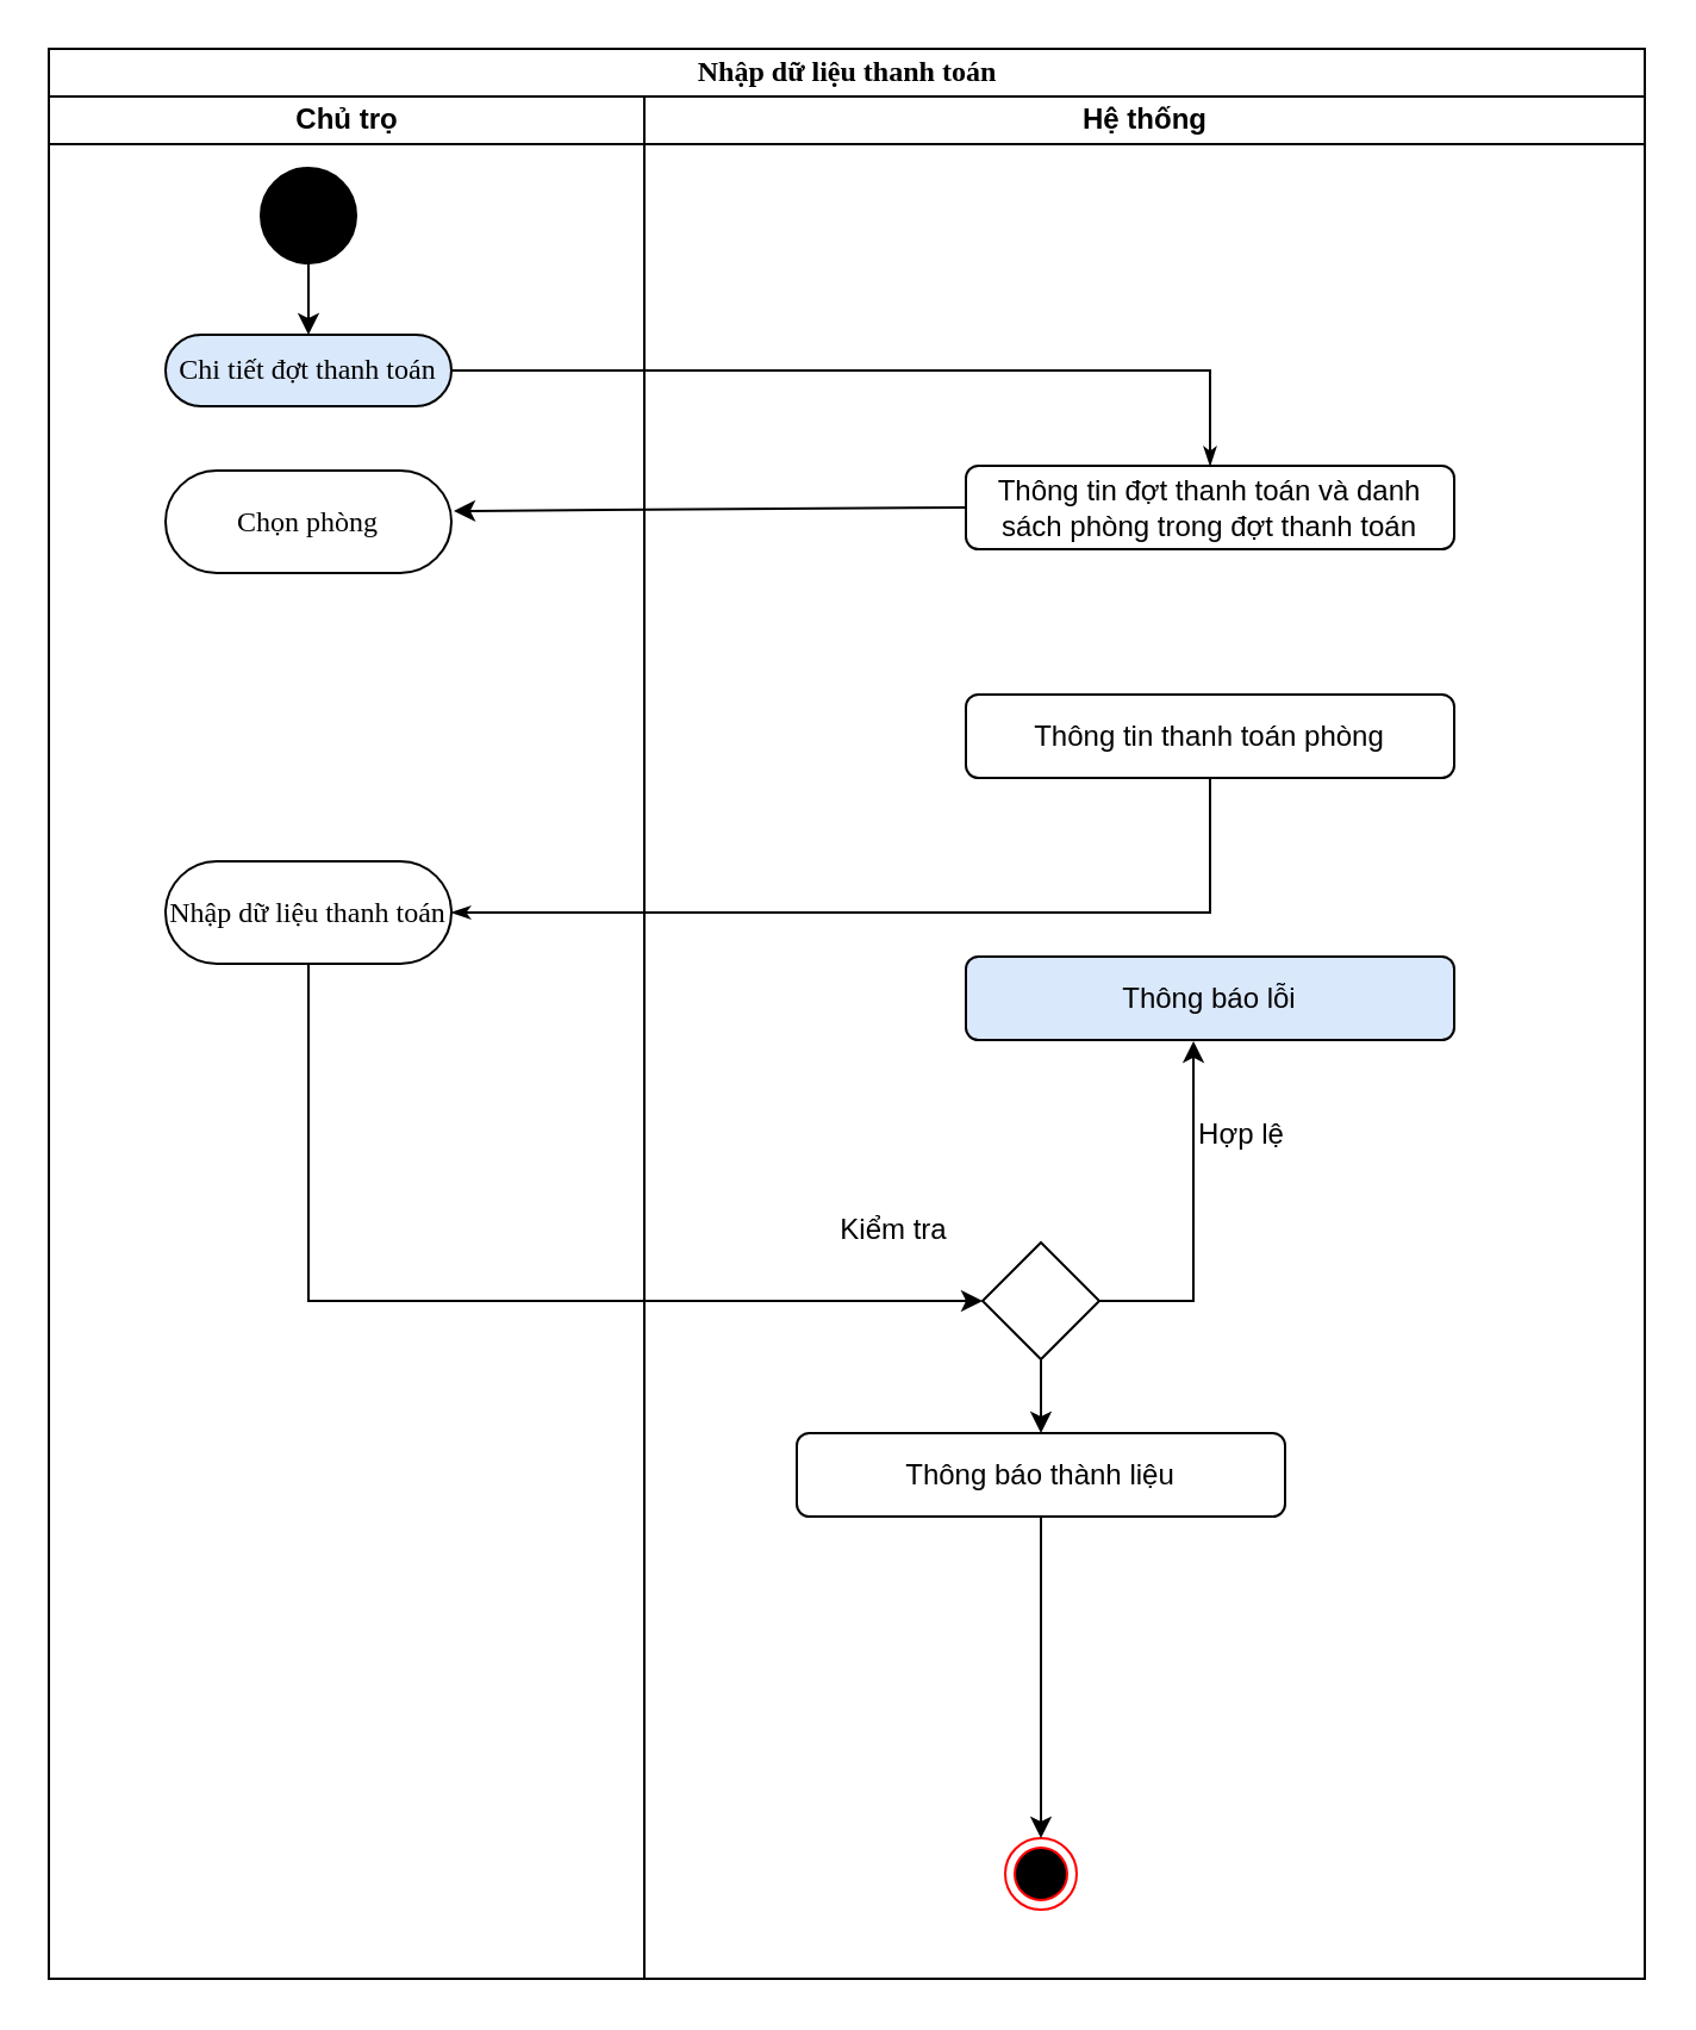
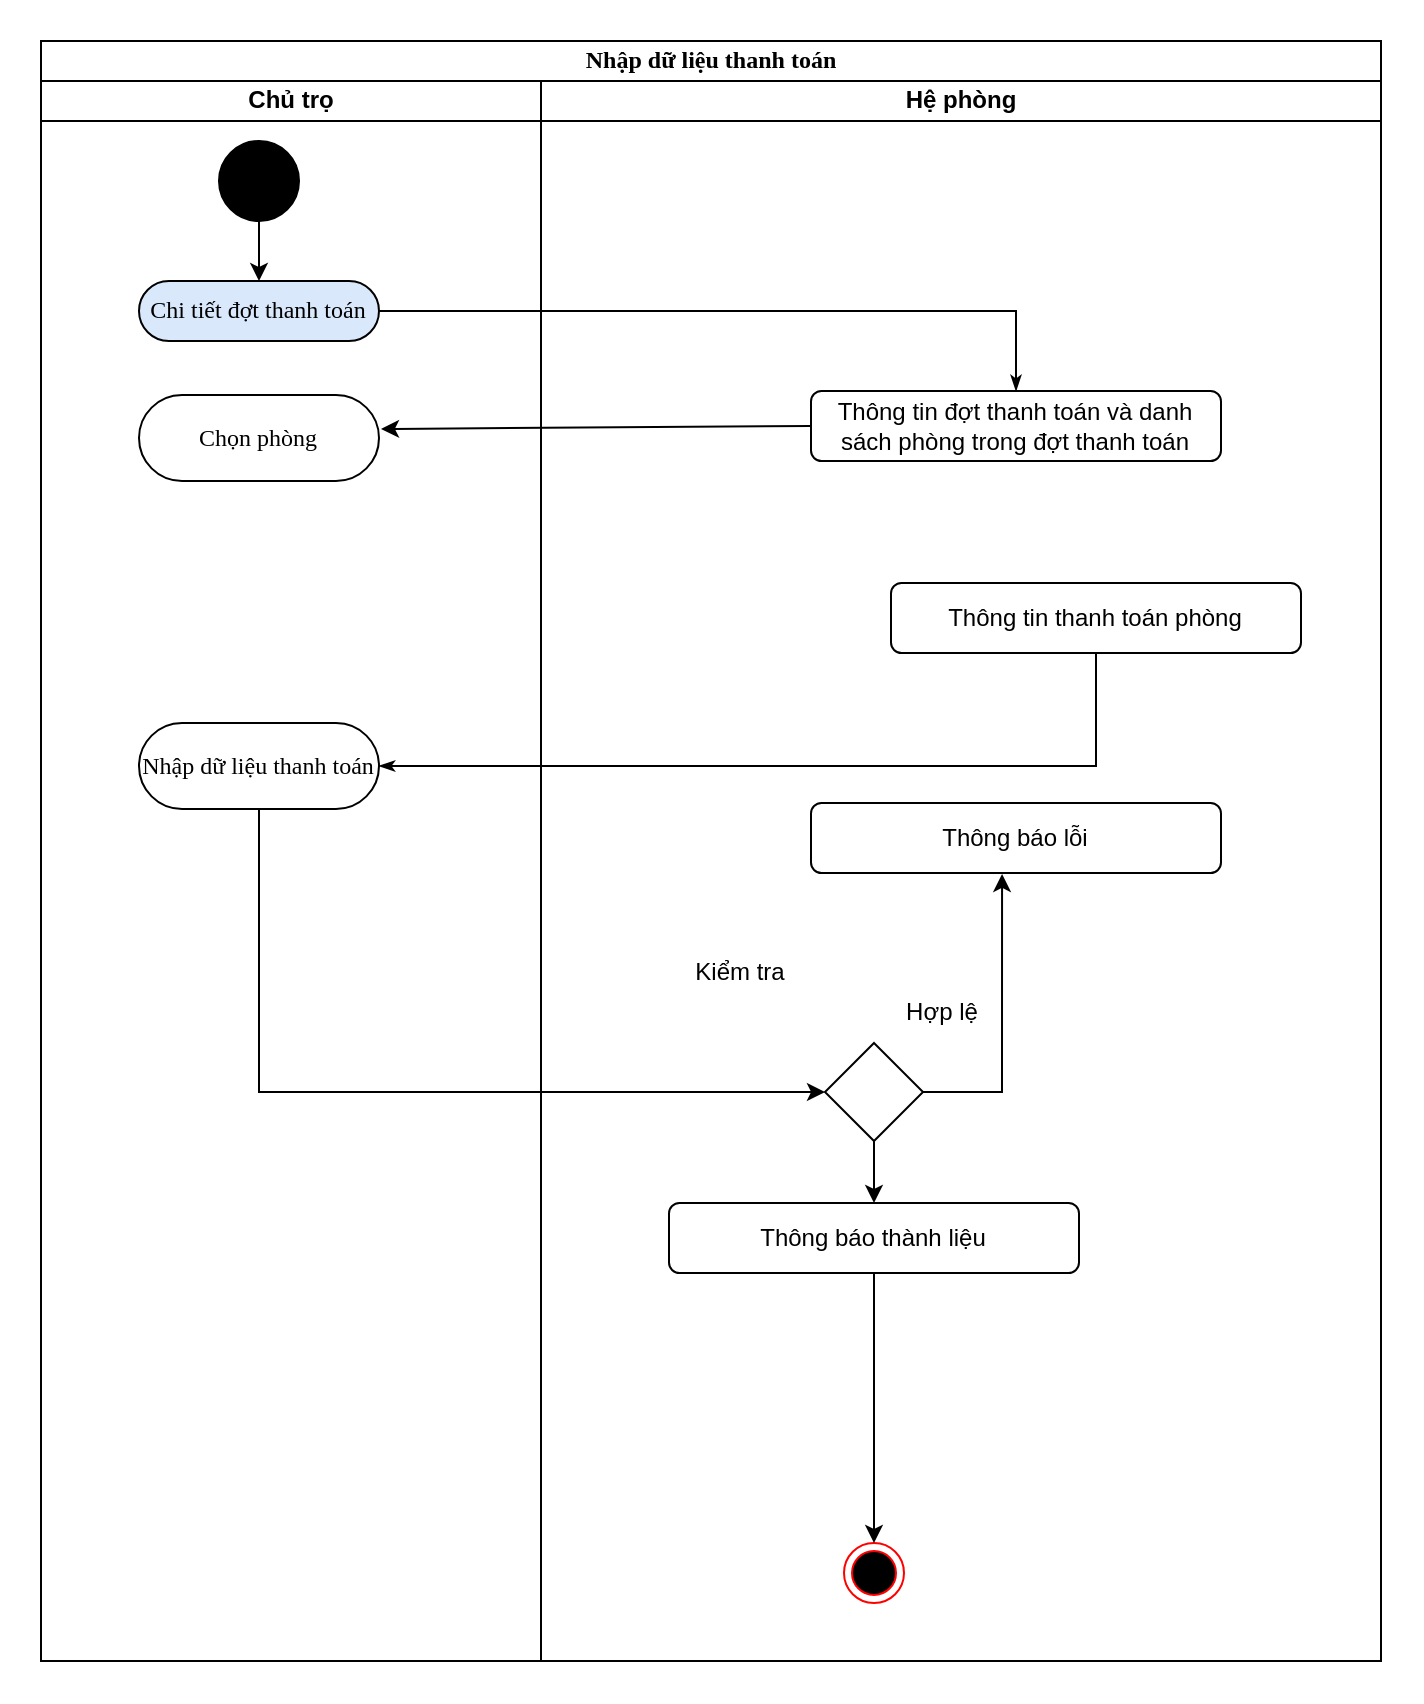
- <mxCell id="12" value="Hệ thống" style="swimlane;html=1;startSize=20;" parent="2" vertex="1"><mxGeometry x="250" y="20" width="420" height="790" as="geometry" /></mxCell>
+ <mxCell id="12" value="Hệ phòng" style="swimlane;html=1;startSize=20;" parent="2" vertex="1"><mxGeometry x="250" y="20" width="420" height="790" as="geometry" /></mxCell>
- <mxCell id="17" value="Thông tin thanh toán phòng" style="rounded=1;whiteSpace=wrap;html=1;" parent="12" vertex="1"><mxGeometry x="135" y="251" width="205" height="35" as="geometry" /></mxCell>
+ <mxCell id="17" value="Thông tin thanh toán phòng" style="rounded=1;whiteSpace=wrap;html=1;" parent="12" vertex="1"><mxGeometry x="175" y="251" width="205" height="35" as="geometry" /></mxCell>
- <mxCell id="22" value="Thông báo lỗi" style="rounded=1;whiteSpace=wrap;html=1;fillColor=#dae8fc;" vertex="1" parent="12"><mxGeometry x="135" y="361" width="205" height="35" as="geometry" /></mxCell>
+ <mxCell id="22" value="Thông báo lỗi" style="rounded=1;whiteSpace=wrap;html=1;" vertex="1" parent="12"><mxGeometry x="135" y="361" width="205" height="35" as="geometry" /></mxCell>
- <mxCell id="18" value="Hợp lệ" style="text;html=1;align=center;verticalAlign=middle;whiteSpace=wrap;rounded=0;" parent="12" vertex="1"><mxGeometry x="221" y="421" width="60" height="30" as="geometry" /></mxCell>
+ <mxCell id="18" value="Hợp lệ" style="text;html=1;align=center;verticalAlign=middle;whiteSpace=wrap;rounded=0;" parent="12" vertex="1"><mxGeometry x="171" y="451" width="60" height="30" as="geometry" /></mxCell>
- <mxCell id="16" value="Kiểm tra" style="text;html=1;align=center;verticalAlign=middle;whiteSpace=wrap;rounded=0;" parent="12" vertex="1"><mxGeometry x="75" y="461" width="60" height="30" as="geometry" /></mxCell>
+ <mxCell id="16" value="Kiểm tra" style="text;html=1;align=center;verticalAlign=middle;whiteSpace=wrap;rounded=0;" parent="12" vertex="1"><mxGeometry x="70" y="431" width="60" height="30" as="geometry" /></mxCell>
